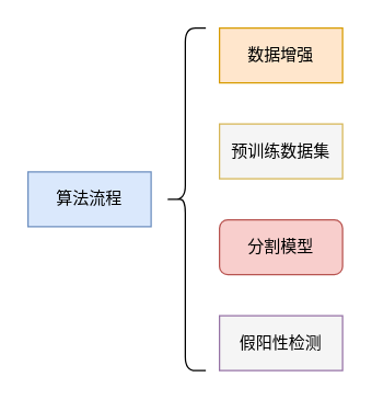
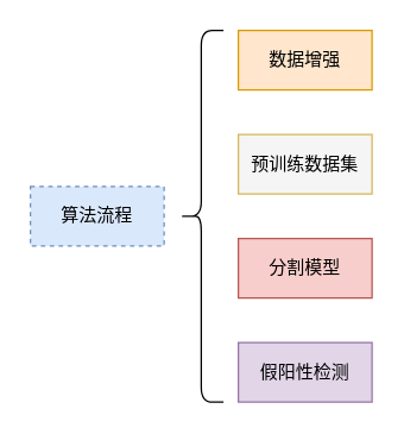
- <mxCell id="2" value="算法流程" style="rounded=0;whiteSpace=wrap;html=1;fillColor=#dae8fc;strokeColor=#6c8ebf;" vertex="1" parent="1"><mxGeometry x="20" y="125" width="90" height="40" as="geometry" /></mxCell>
+ <mxCell id="2" value="算法流程" style="rounded=0;whiteSpace=wrap;html=1;fillColor=#dae8fc;strokeColor=#6c8ebf;dashed=1;" vertex="1" parent="1"><mxGeometry x="20" y="125" width="90" height="40" as="geometry" /></mxCell>
- <mxCell id="5" value="分割模型" style="whiteSpace=wrap;html=1;fillColor=#f8cecc;strokeColor=#b85450;rounded=1;" vertex="1" parent="1"><mxGeometry x="160" y="160" width="90" height="40" as="geometry" /></mxCell>
+ <mxCell id="5" value="分割模型" style="rounded=0;whiteSpace=wrap;html=1;fillColor=#f8cecc;strokeColor=#b85450;" vertex="1" parent="1"><mxGeometry x="160" y="160" width="90" height="40" as="geometry" /></mxCell>
- <mxCell id="6" value="假阳性检测" style="rounded=0;whiteSpace=wrap;html=1;fillColor=#f5f5f5;strokeColor=#9673a6;" vertex="1" parent="1"><mxGeometry x="160" y="230" width="90" height="40" as="geometry" /></mxCell>
+ <mxCell id="6" value="假阳性检测" style="rounded=0;whiteSpace=wrap;html=1;fillColor=#e1d5e7;strokeColor=#9673a6;" vertex="1" parent="1"><mxGeometry x="160" y="230" width="90" height="40" as="geometry" /></mxCell>
